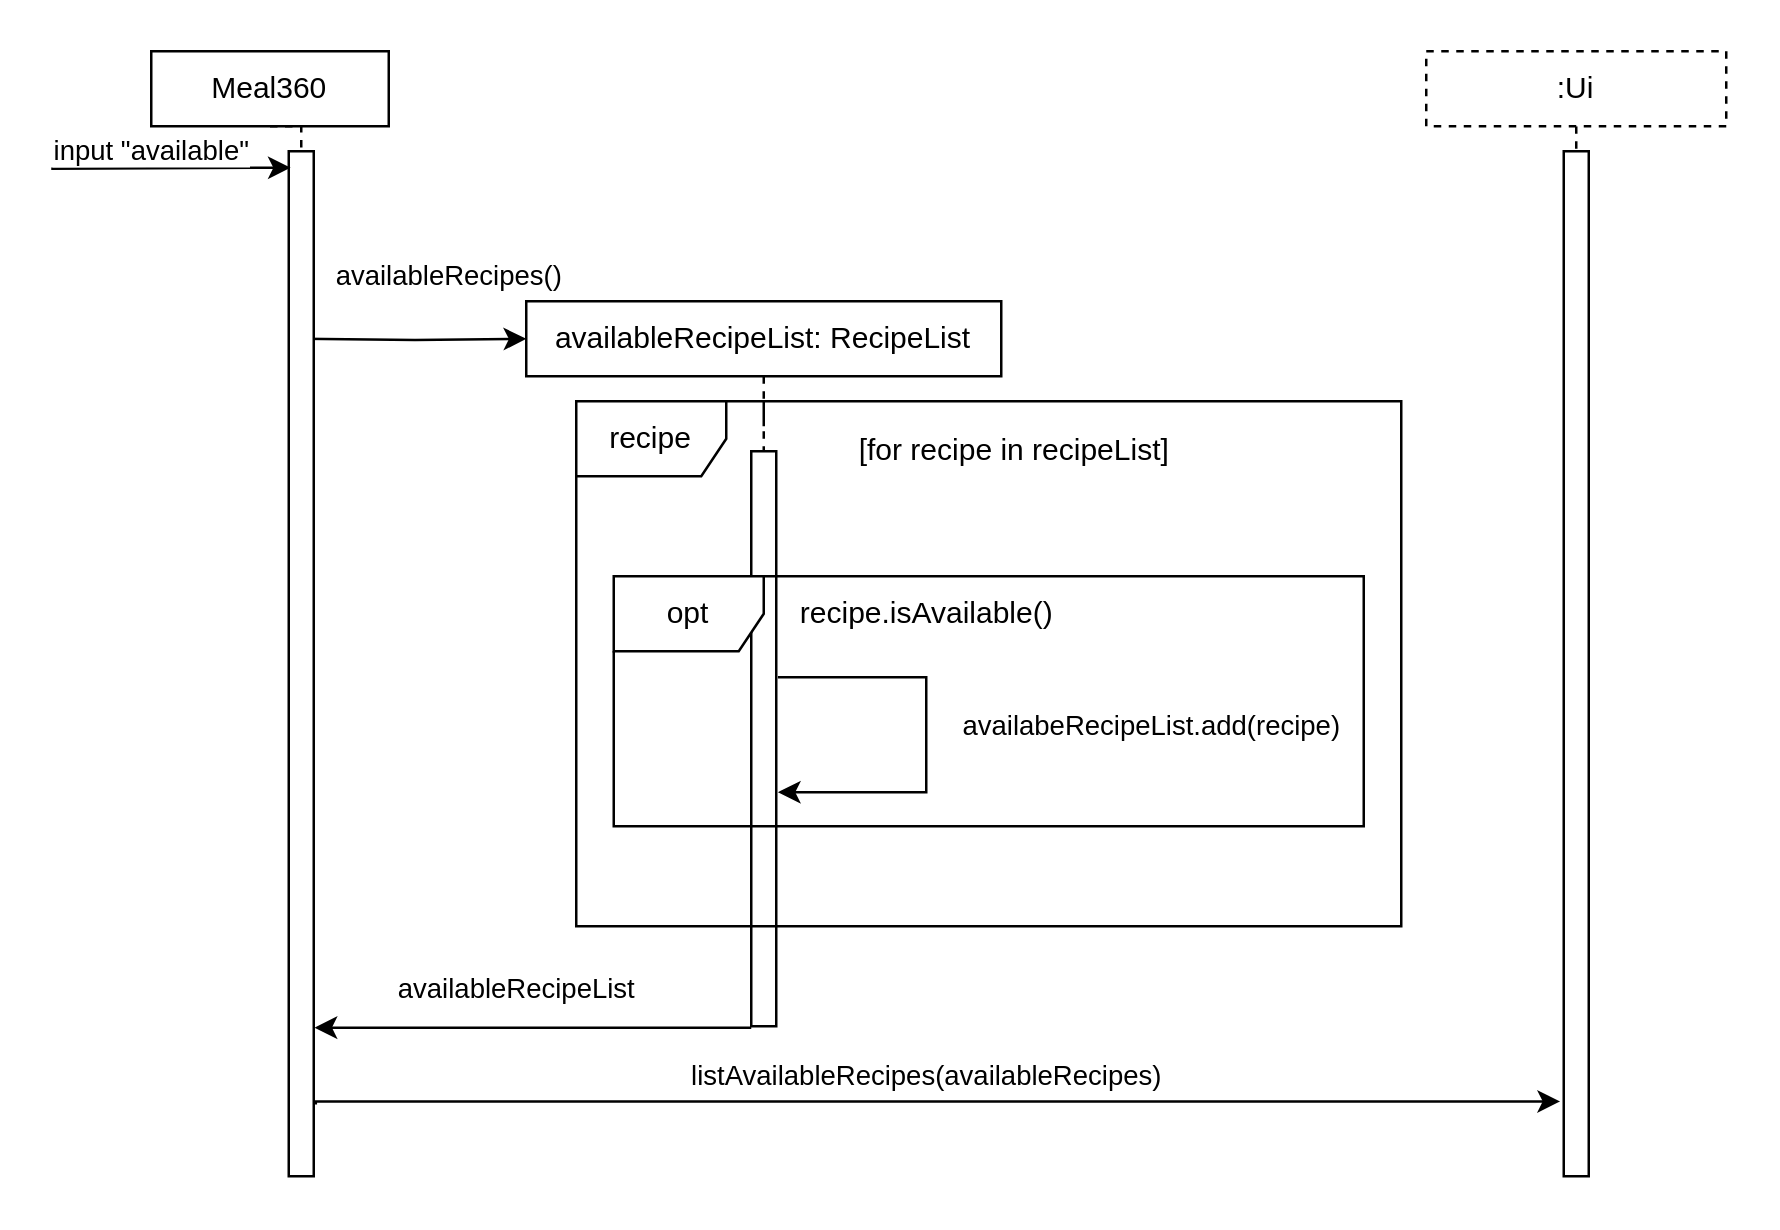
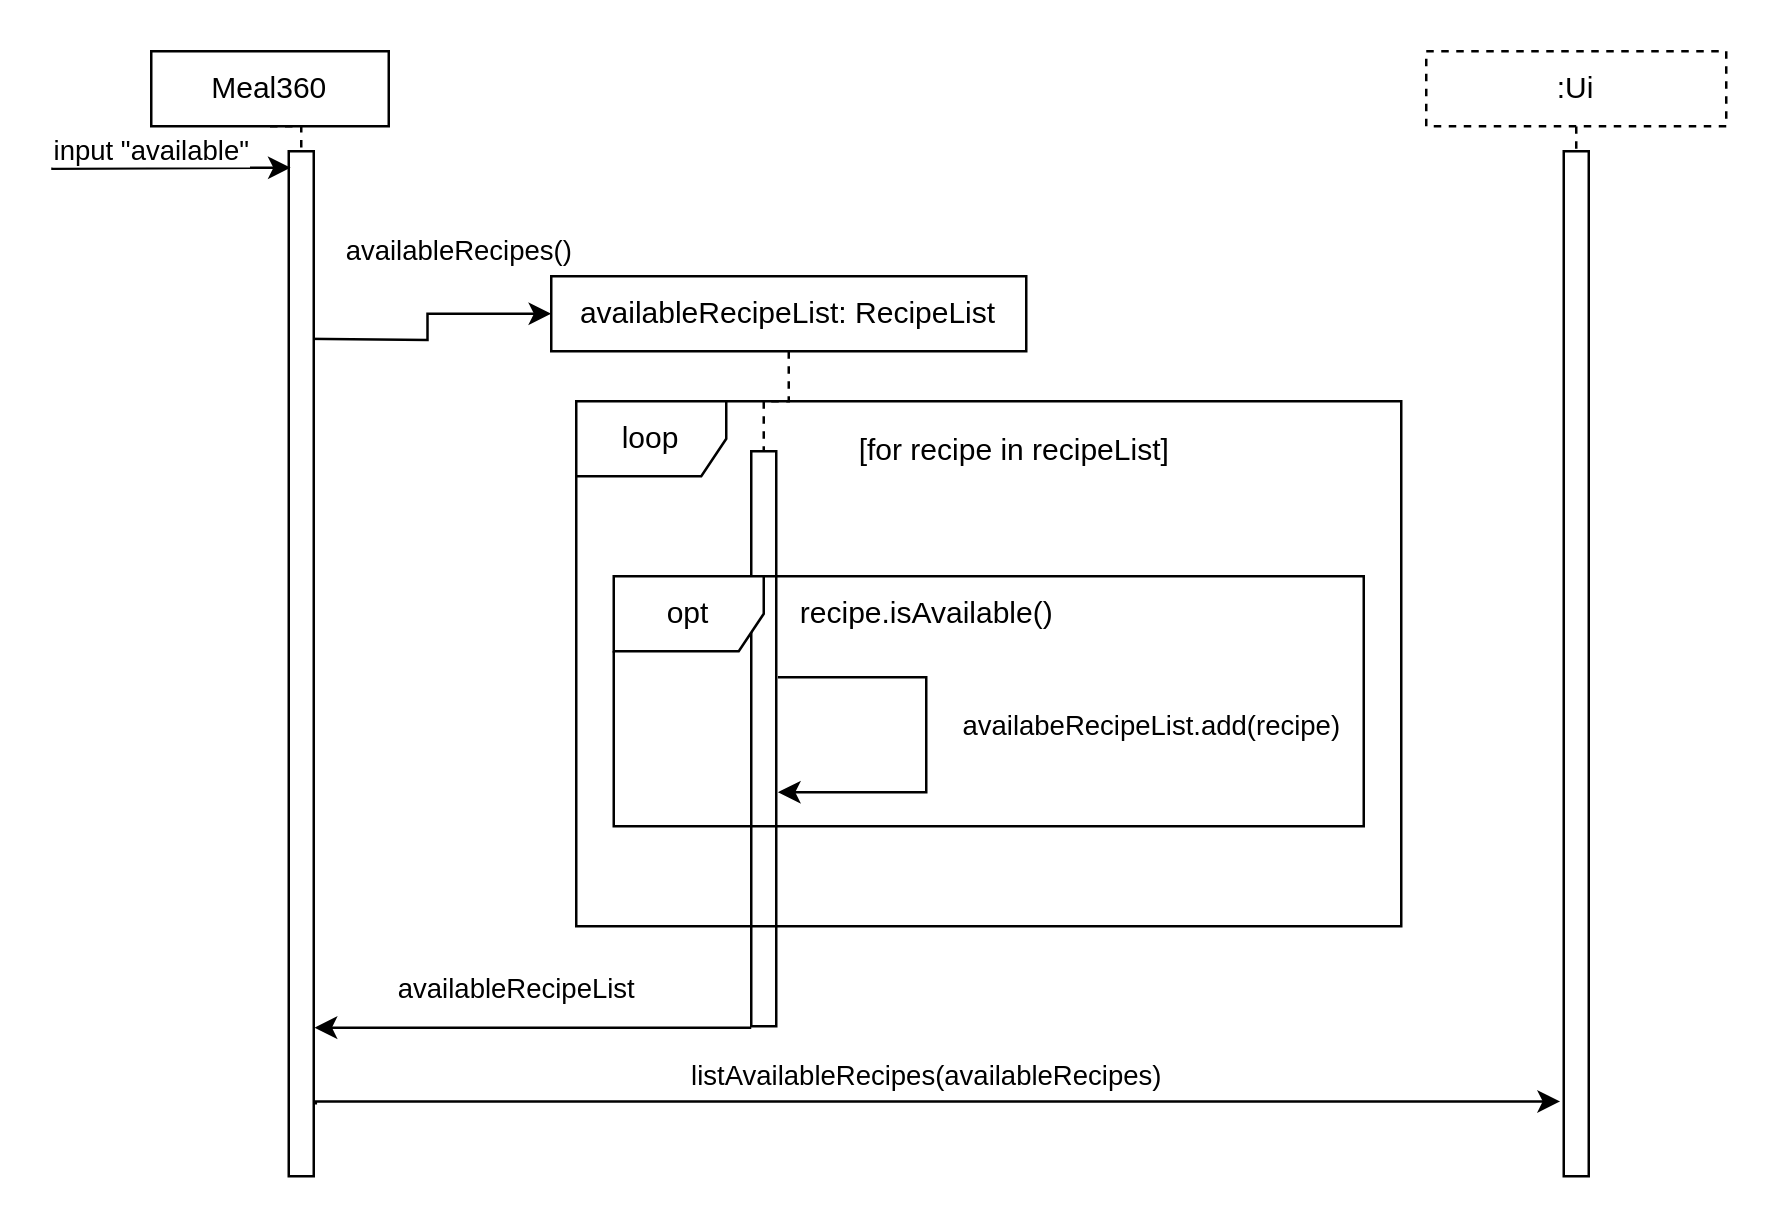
- <mxCell id="11" value="availableRecipeList: RecipeList" style="rounded=0;whiteSpace=wrap;html=1;" parent="1" vertex="1"><mxGeometry x="210" y="120" width="190" height="30" as="geometry" /></mxCell>
+ <mxCell id="11" value="availableRecipeList: RecipeList" style="rounded=0;whiteSpace=wrap;html=1;" parent="1" vertex="1"><mxGeometry x="220" y="110" width="190" height="30" as="geometry" /></mxCell>
- <mxCell id="14" value="recipe" style="shape=umlFrame;whiteSpace=wrap;html=1;pointerEvents=0;" parent="1" vertex="1"><mxGeometry x="230" y="160" width="330" height="210" as="geometry" /></mxCell>
+ <mxCell id="14" value="loop" style="shape=umlFrame;whiteSpace=wrap;html=1;pointerEvents=0;" parent="1" vertex="1"><mxGeometry x="230" y="160" width="330" height="210" as="geometry" /></mxCell>
